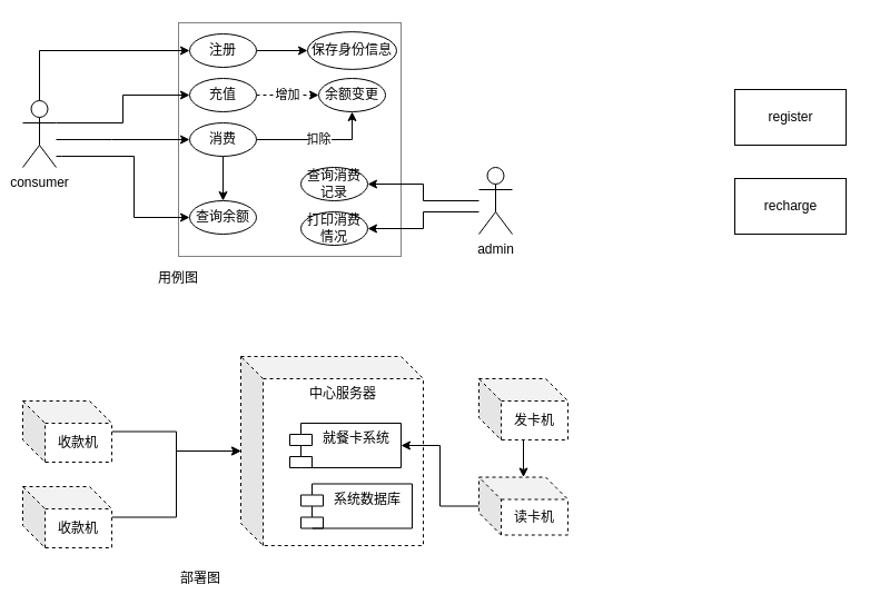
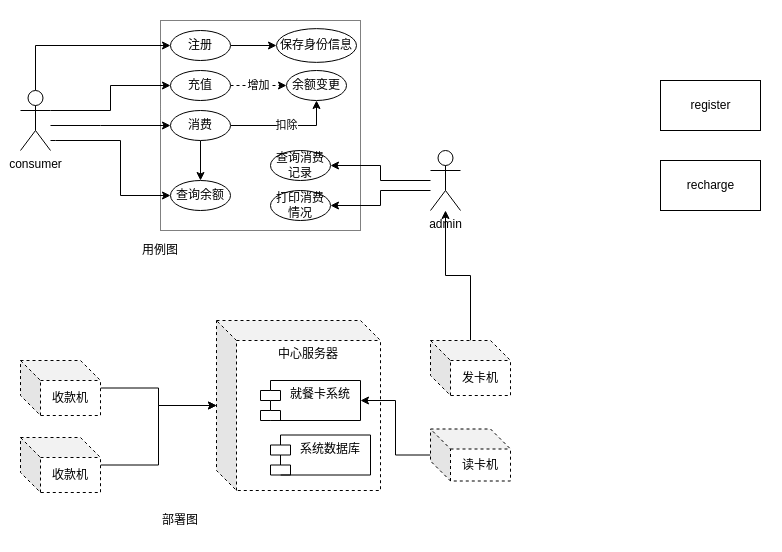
- <mxCell id="32" value="" style="edgeStyle=orthogonalEdgeStyle;rounded=0;orthogonalLoop=1;jettySize=auto;html=1;" edge="1" parent="1" source="33" target="35"><mxGeometry relative="1" as="geometry" /></mxCell>
+ <mxCell id="32" value="" style="edgeStyle=orthogonalEdgeStyle;rounded=0;orthogonalLoop=1;jettySize=auto;html=1;" edge="1" parent="1" source="33" target="5"><mxGeometry relative="1" as="geometry" /></mxCell>
